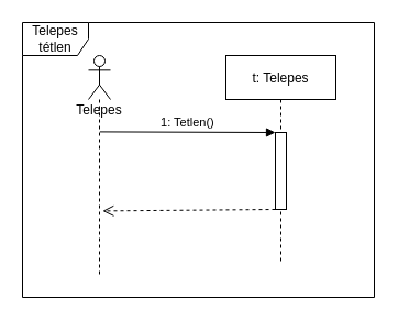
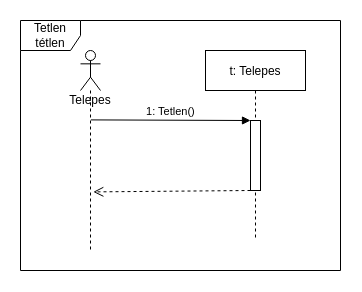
- <mxCell id="2" value="Telepes tétlen" style="shape=umlFrame;whiteSpace=wrap;html=1;" parent="1" vertex="1"><mxGeometry x="20" y="20" width="320" height="250" as="geometry" /></mxCell>
+ <mxCell id="2" value="Tetlen tétlen" style="shape=umlFrame;whiteSpace=wrap;html=1;" parent="1" vertex="1"><mxGeometry x="20" y="20" width="320" height="250" as="geometry" /></mxCell>
